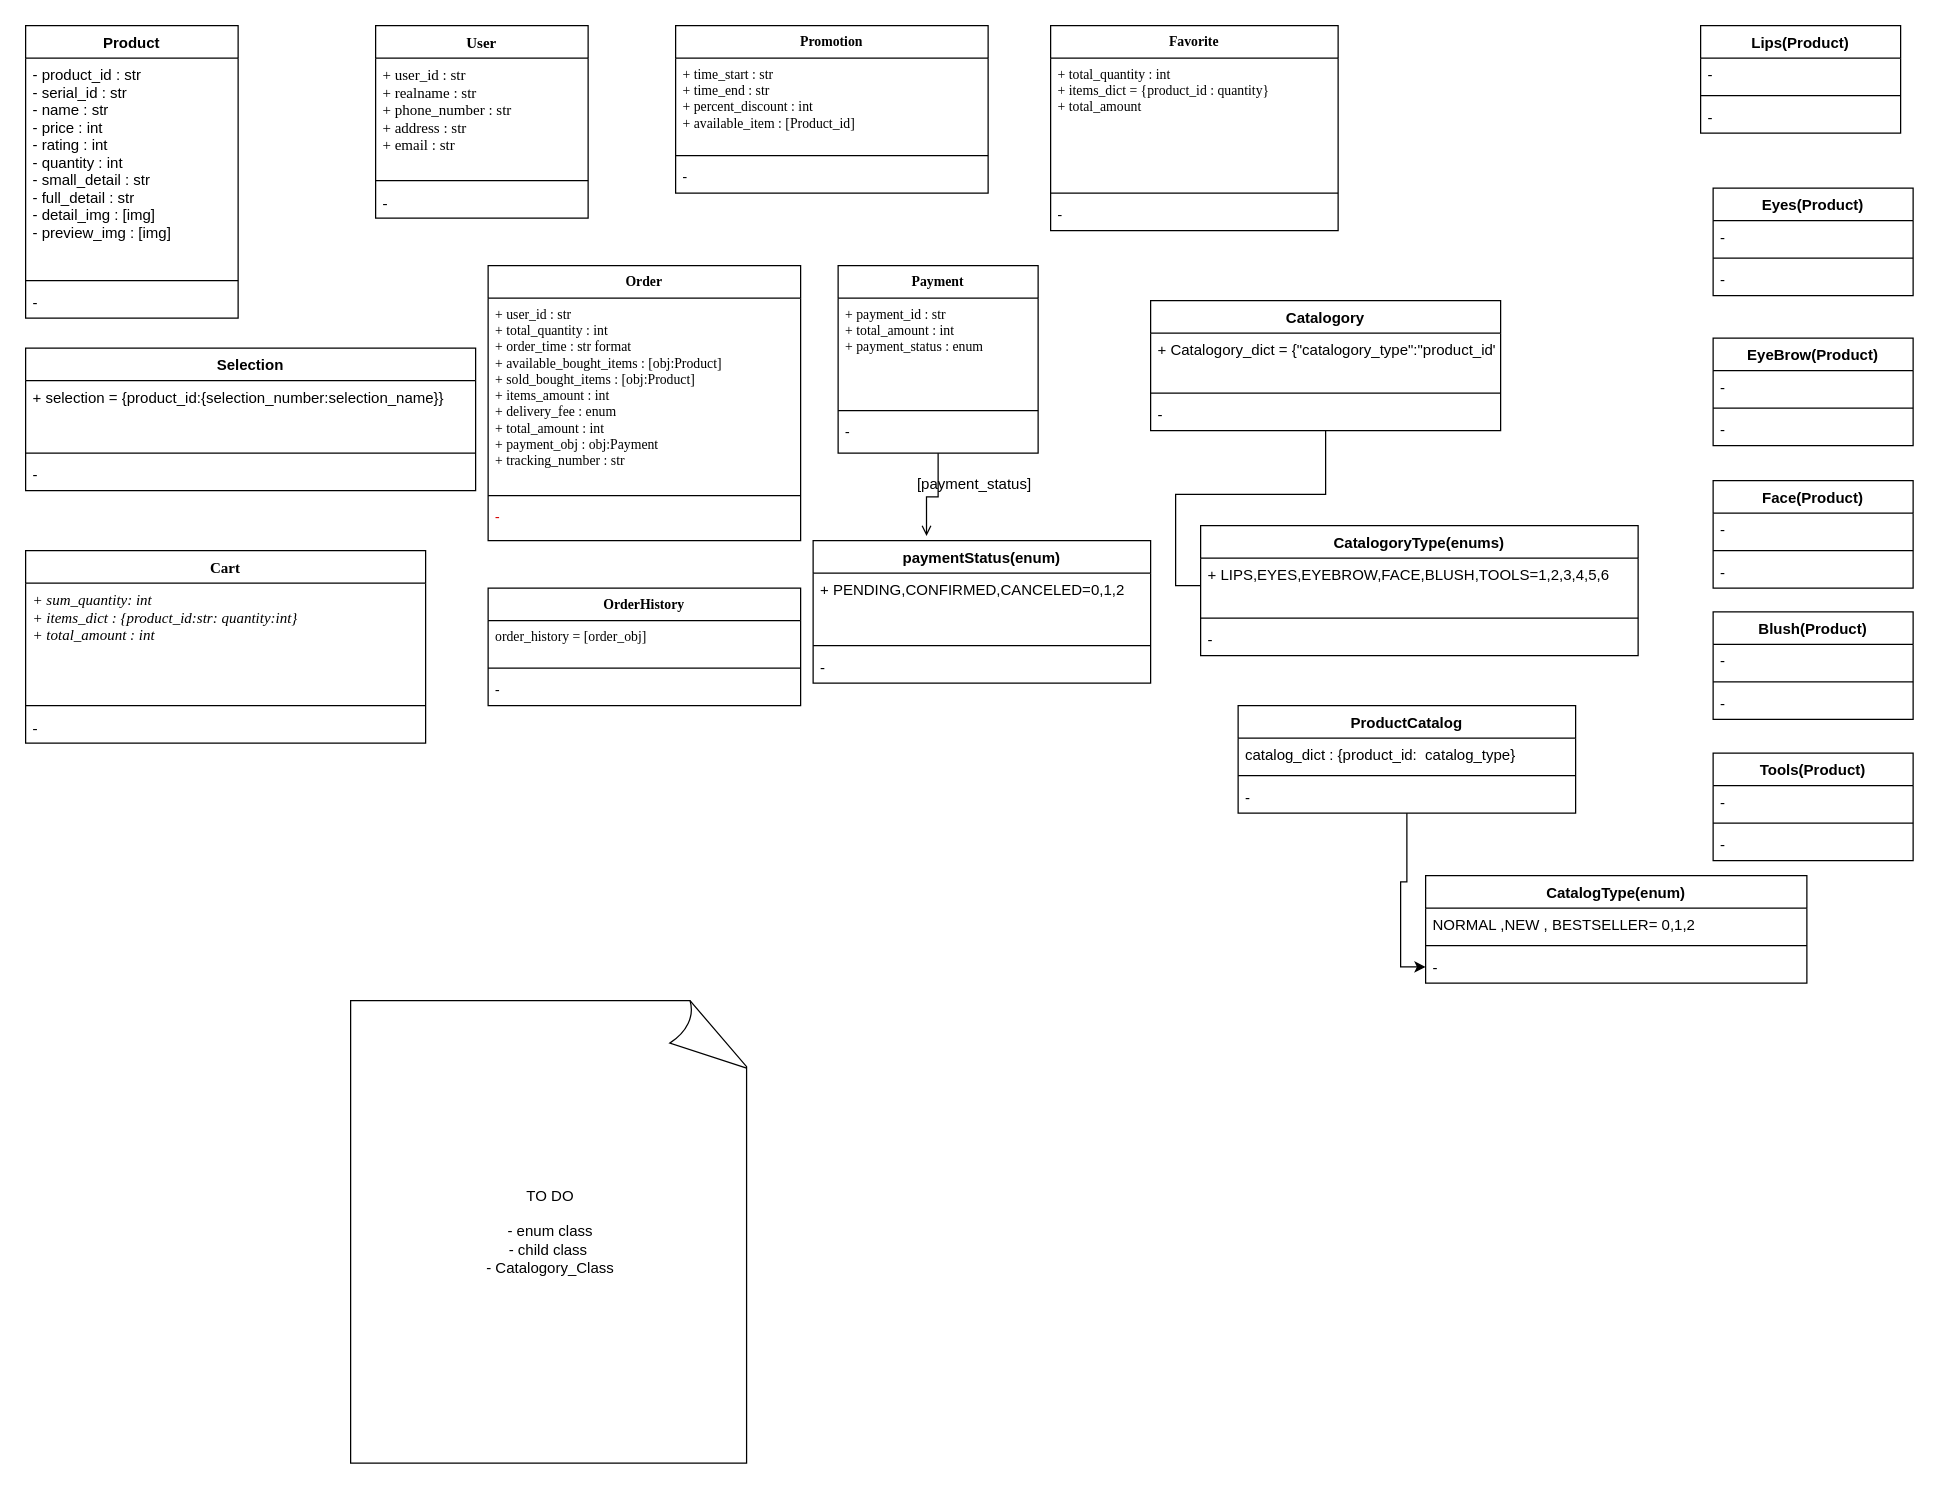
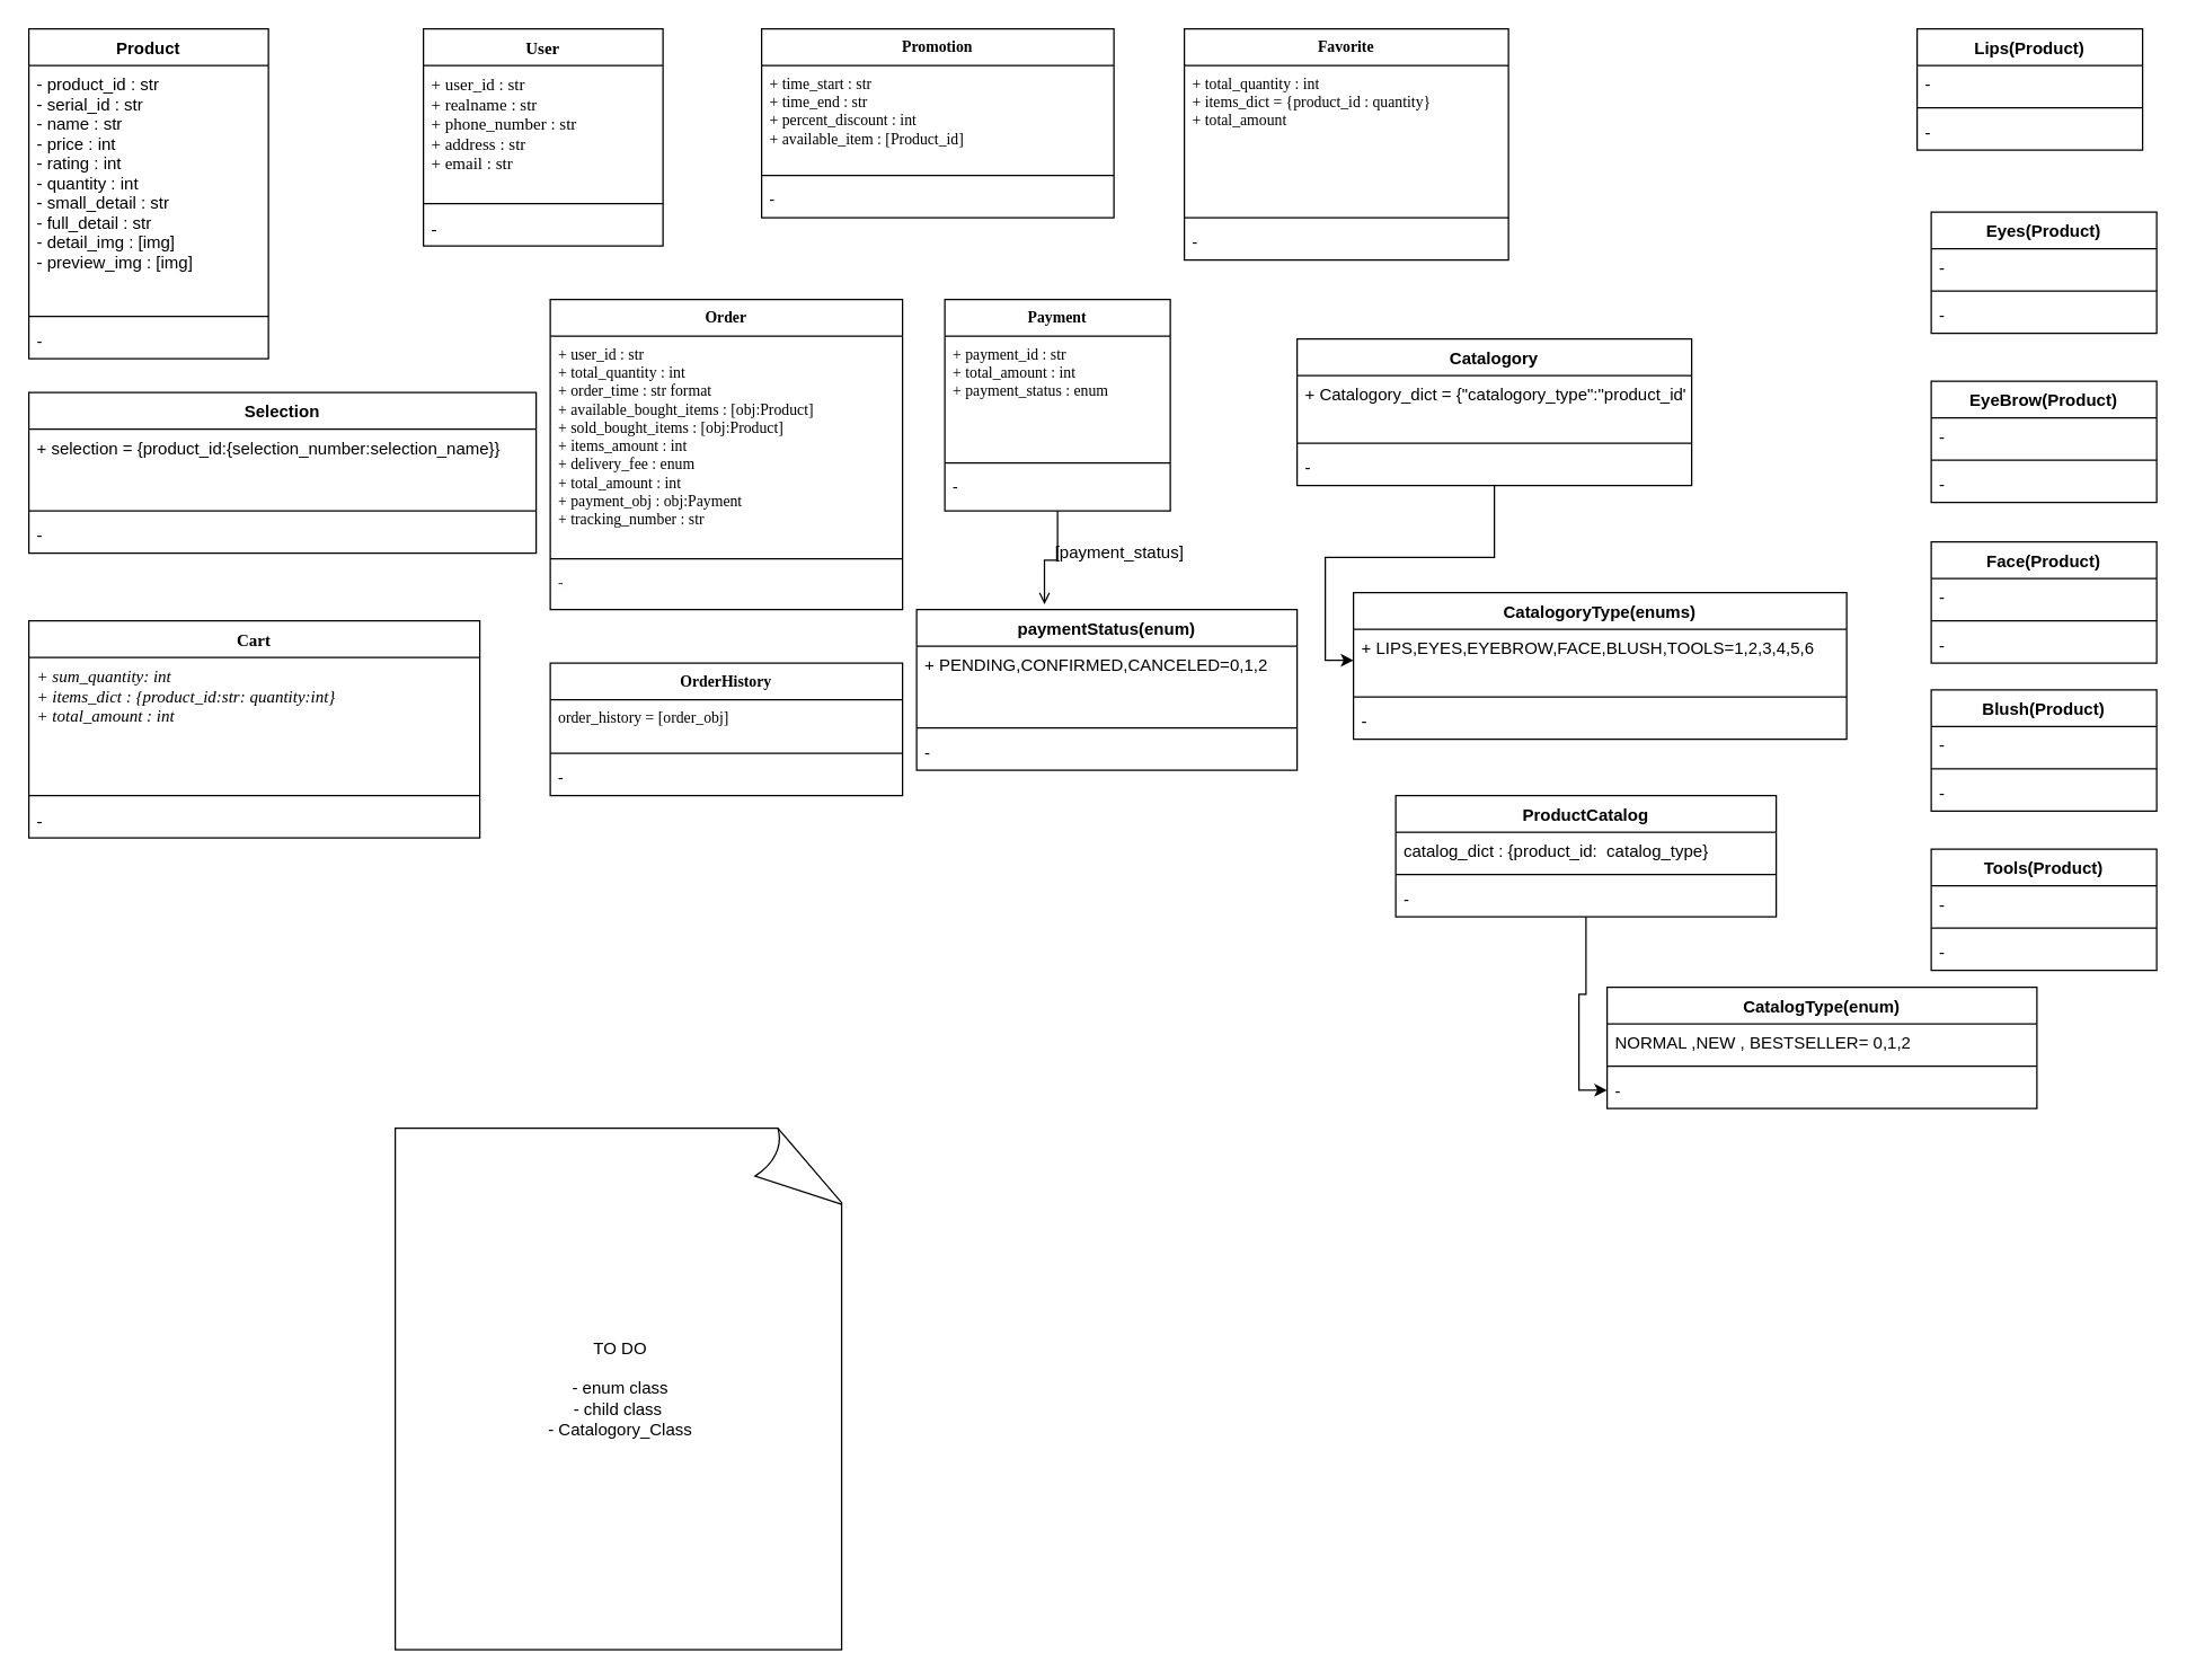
- <mxCell id="54" value="[payment_status]" style="text;strokeColor=none;fillColor=none;align=left;verticalAlign=top;spacingLeft=4;spacingRight=4;overflow=hidden;rotatable=0;points=[[0,0.5],[1,0.5]];portConstraint=eastwest;" vertex="1" parent="1"><mxGeometry x="727.5" y="373" width="105" height="26" as="geometry" /></mxCell>
+ <mxCell id="54" value="[payment_status]" style="text;strokeColor=none;fillColor=none;align=left;verticalAlign=top;spacingLeft=4;spacingRight=4;overflow=hidden;rotatable=0;points=[[0,0.5],[1,0.5]];portConstraint=eastwest;" vertex="1" parent="1"><mxGeometry x="742.5" y="378" width="105" height="26" as="geometry" /></mxCell>
- <mxCell id="37" value="" style="edgeStyle=orthogonalEdgeStyle;rounded=0;orthogonalLoop=1;jettySize=auto;html=1;endArrow=none;" edge="1" parent="1" source="38" target="43"><mxGeometry relative="1" as="geometry" /></mxCell>
+ <mxCell id="37" value="" style="edgeStyle=orthogonalEdgeStyle;rounded=0;orthogonalLoop=1;jettySize=auto;html=1;" edge="1" parent="1" source="38" target="43"><mxGeometry relative="1" as="geometry" /></mxCell>
